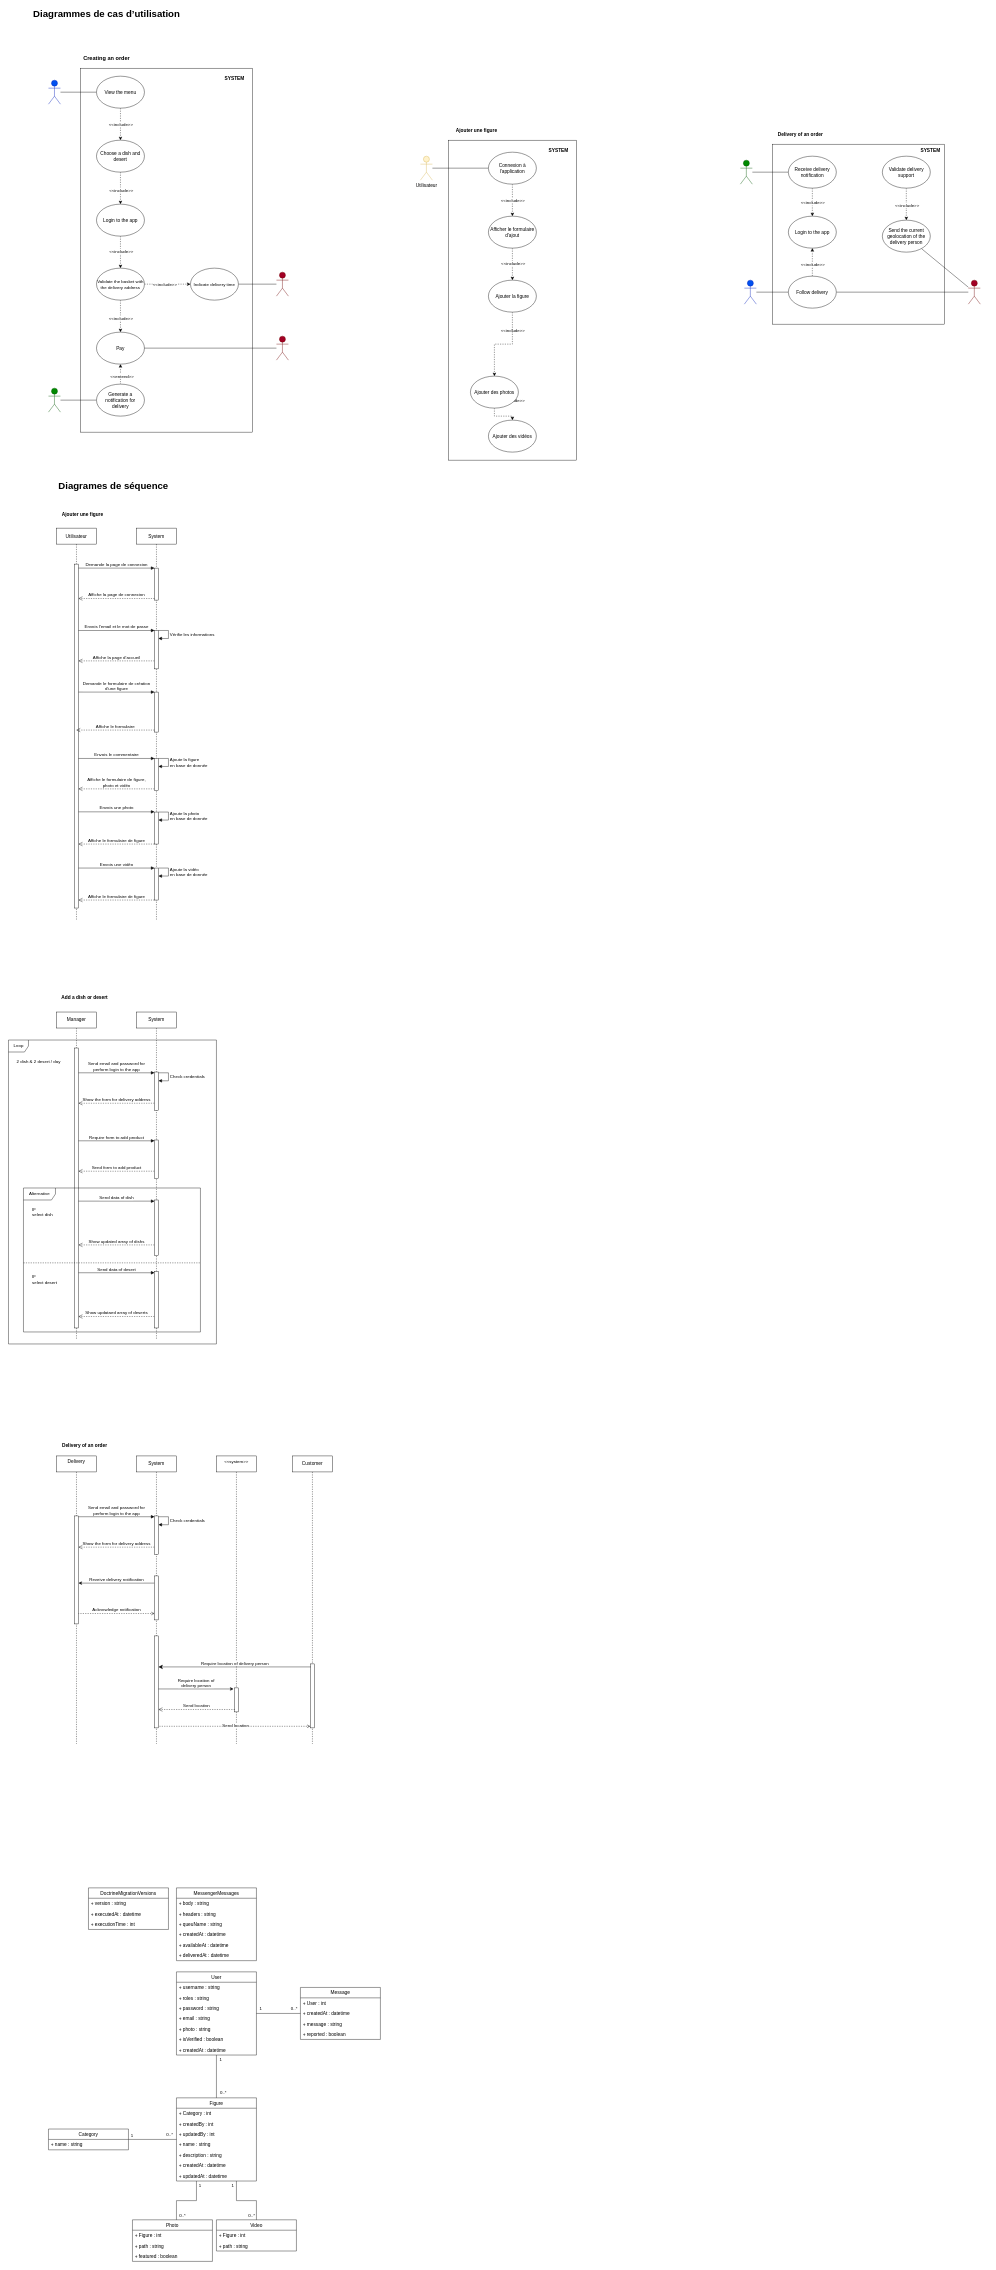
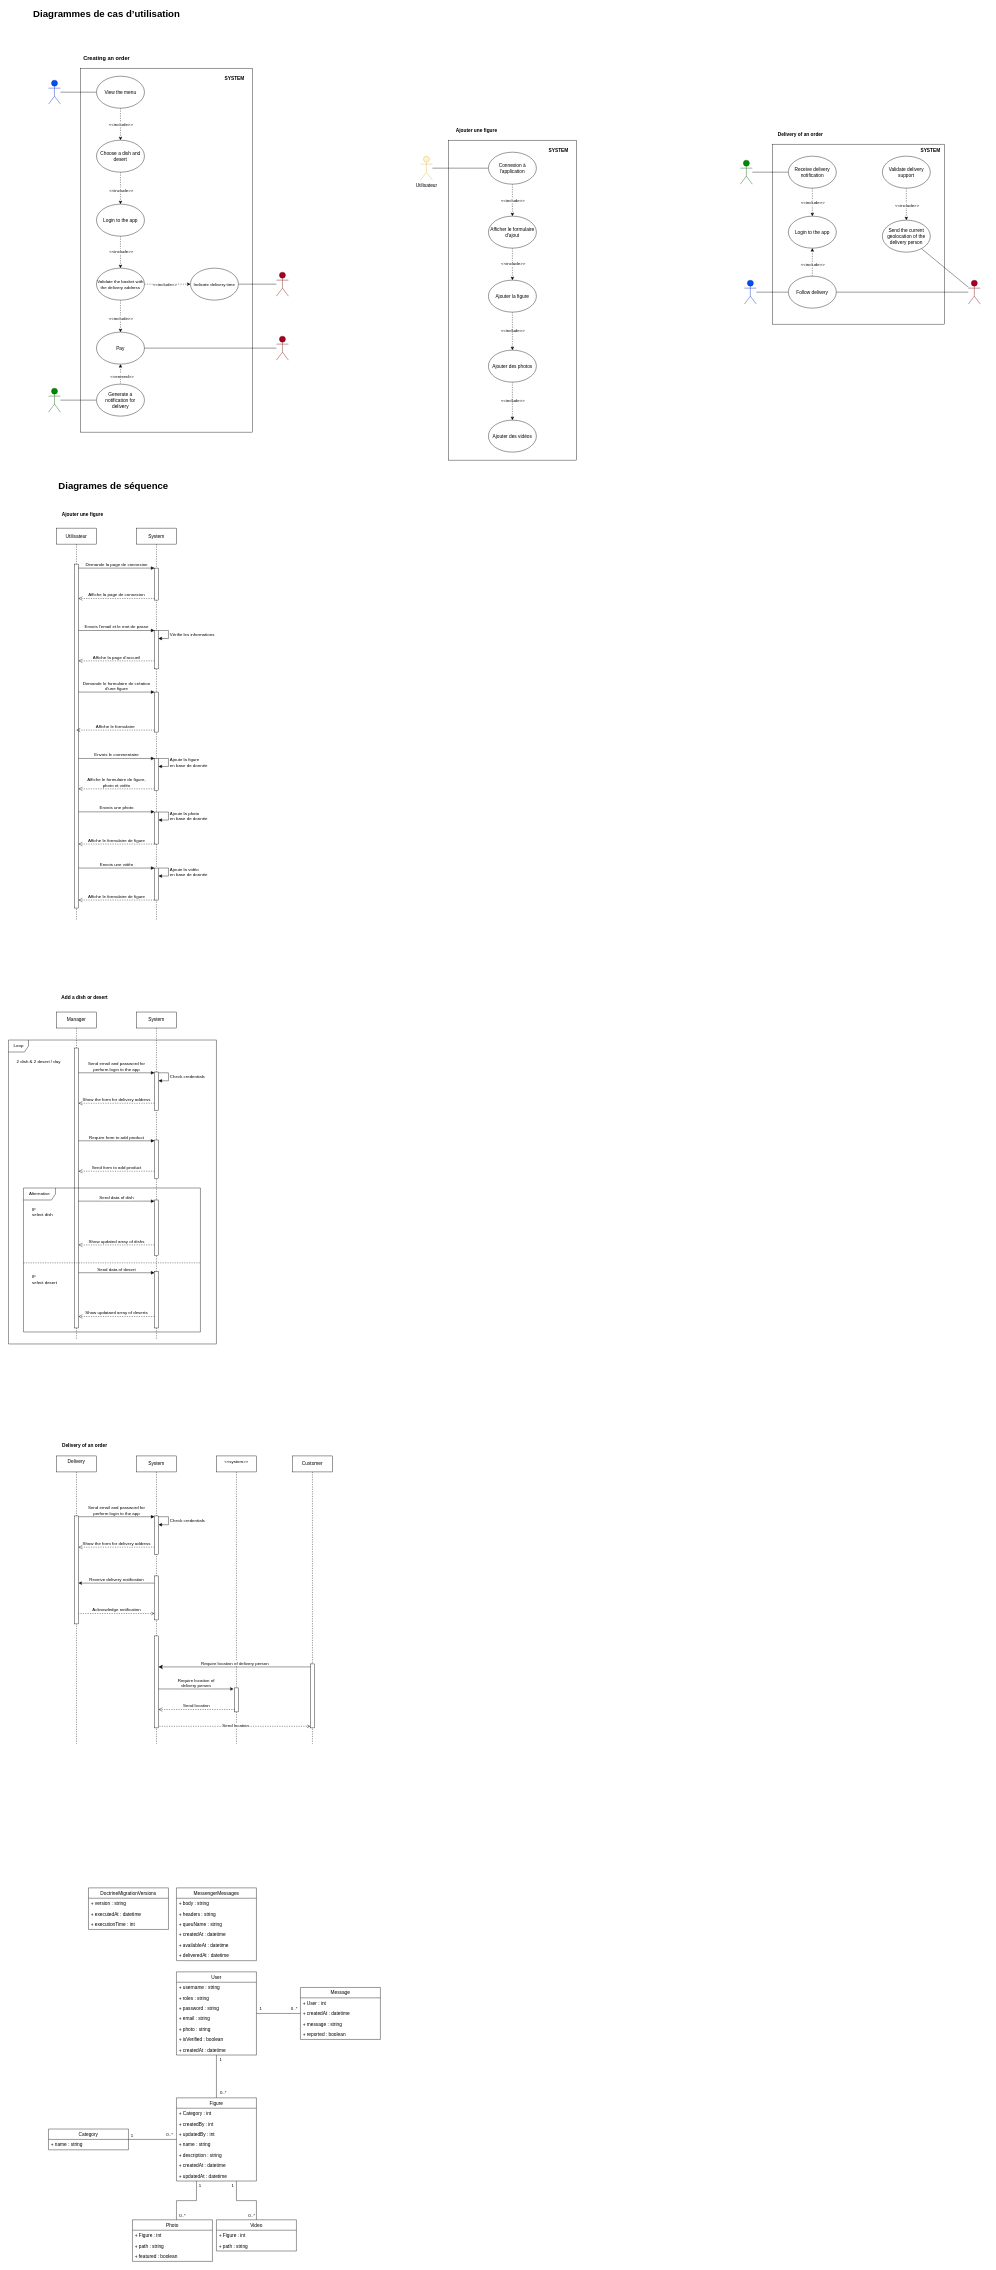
- <mxCell id="192" value="Ajouter des photos" style="ellipse;whiteSpace=wrap;html=1;" vertex="1" parent="1"><mxGeometry x="1175" y="940" width="120" height="80" as="geometry" /></mxCell>
+ <mxCell id="192" value="Ajouter des photos" style="ellipse;whiteSpace=wrap;html=1;" vertex="1" parent="1"><mxGeometry x="1220" y="875" width="120" height="80" as="geometry" /></mxCell>
